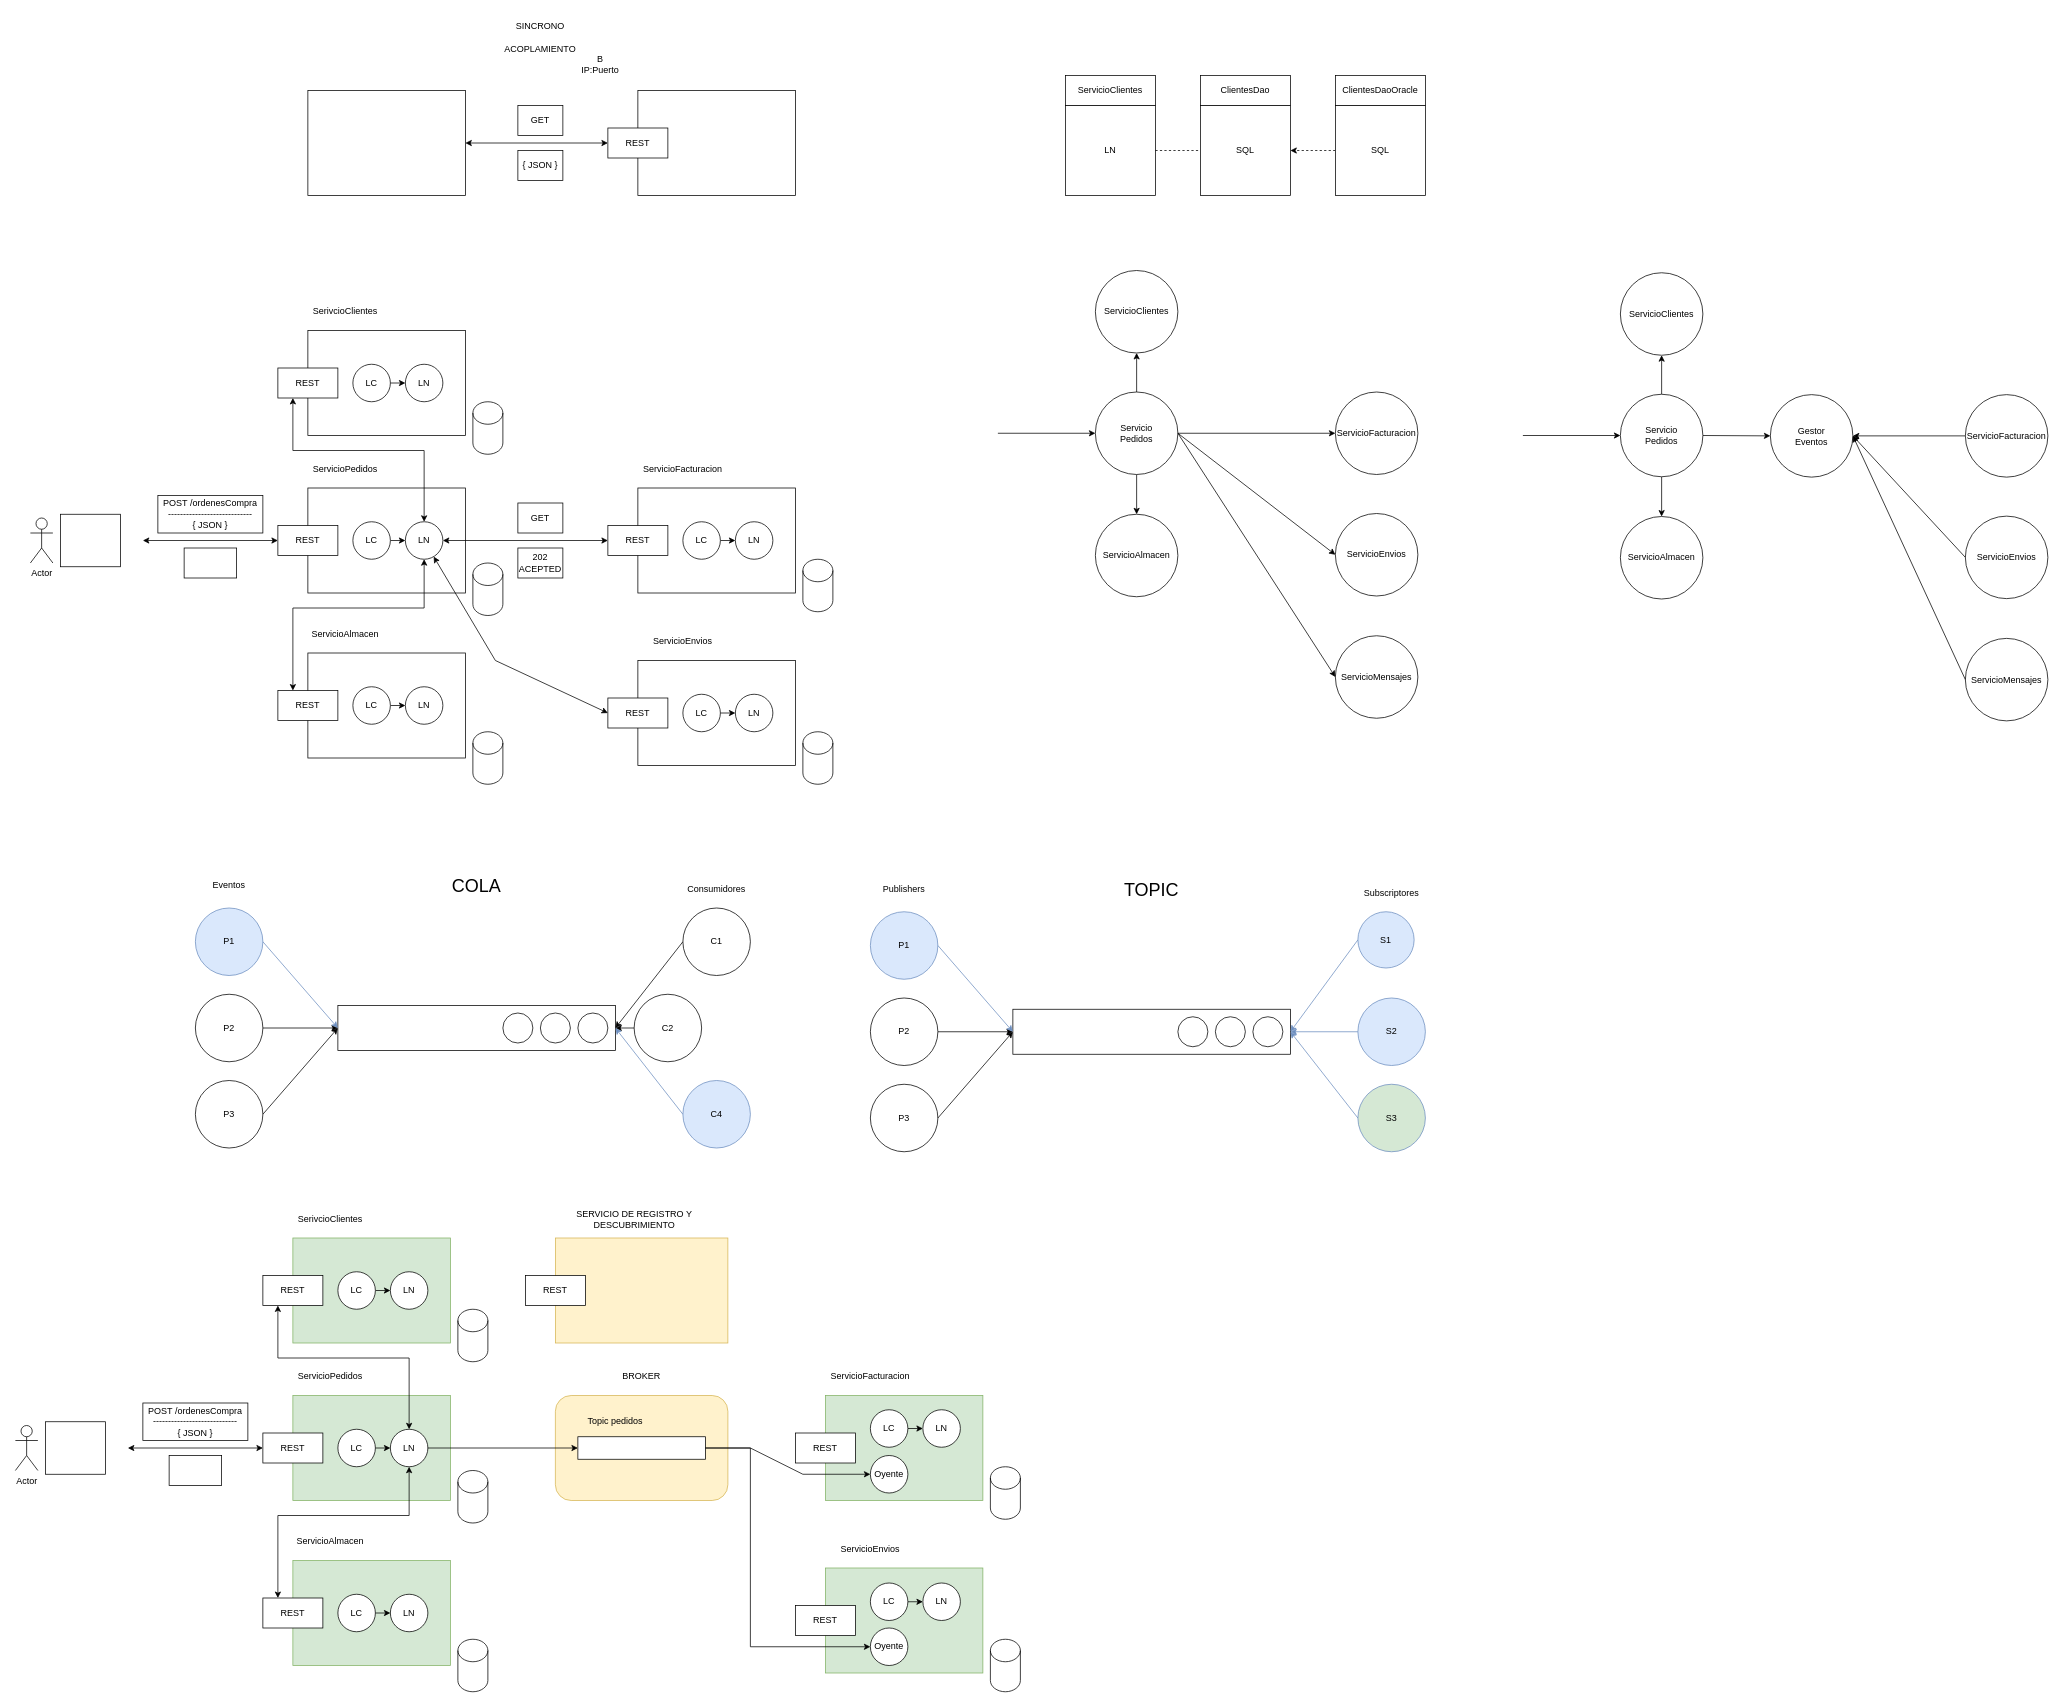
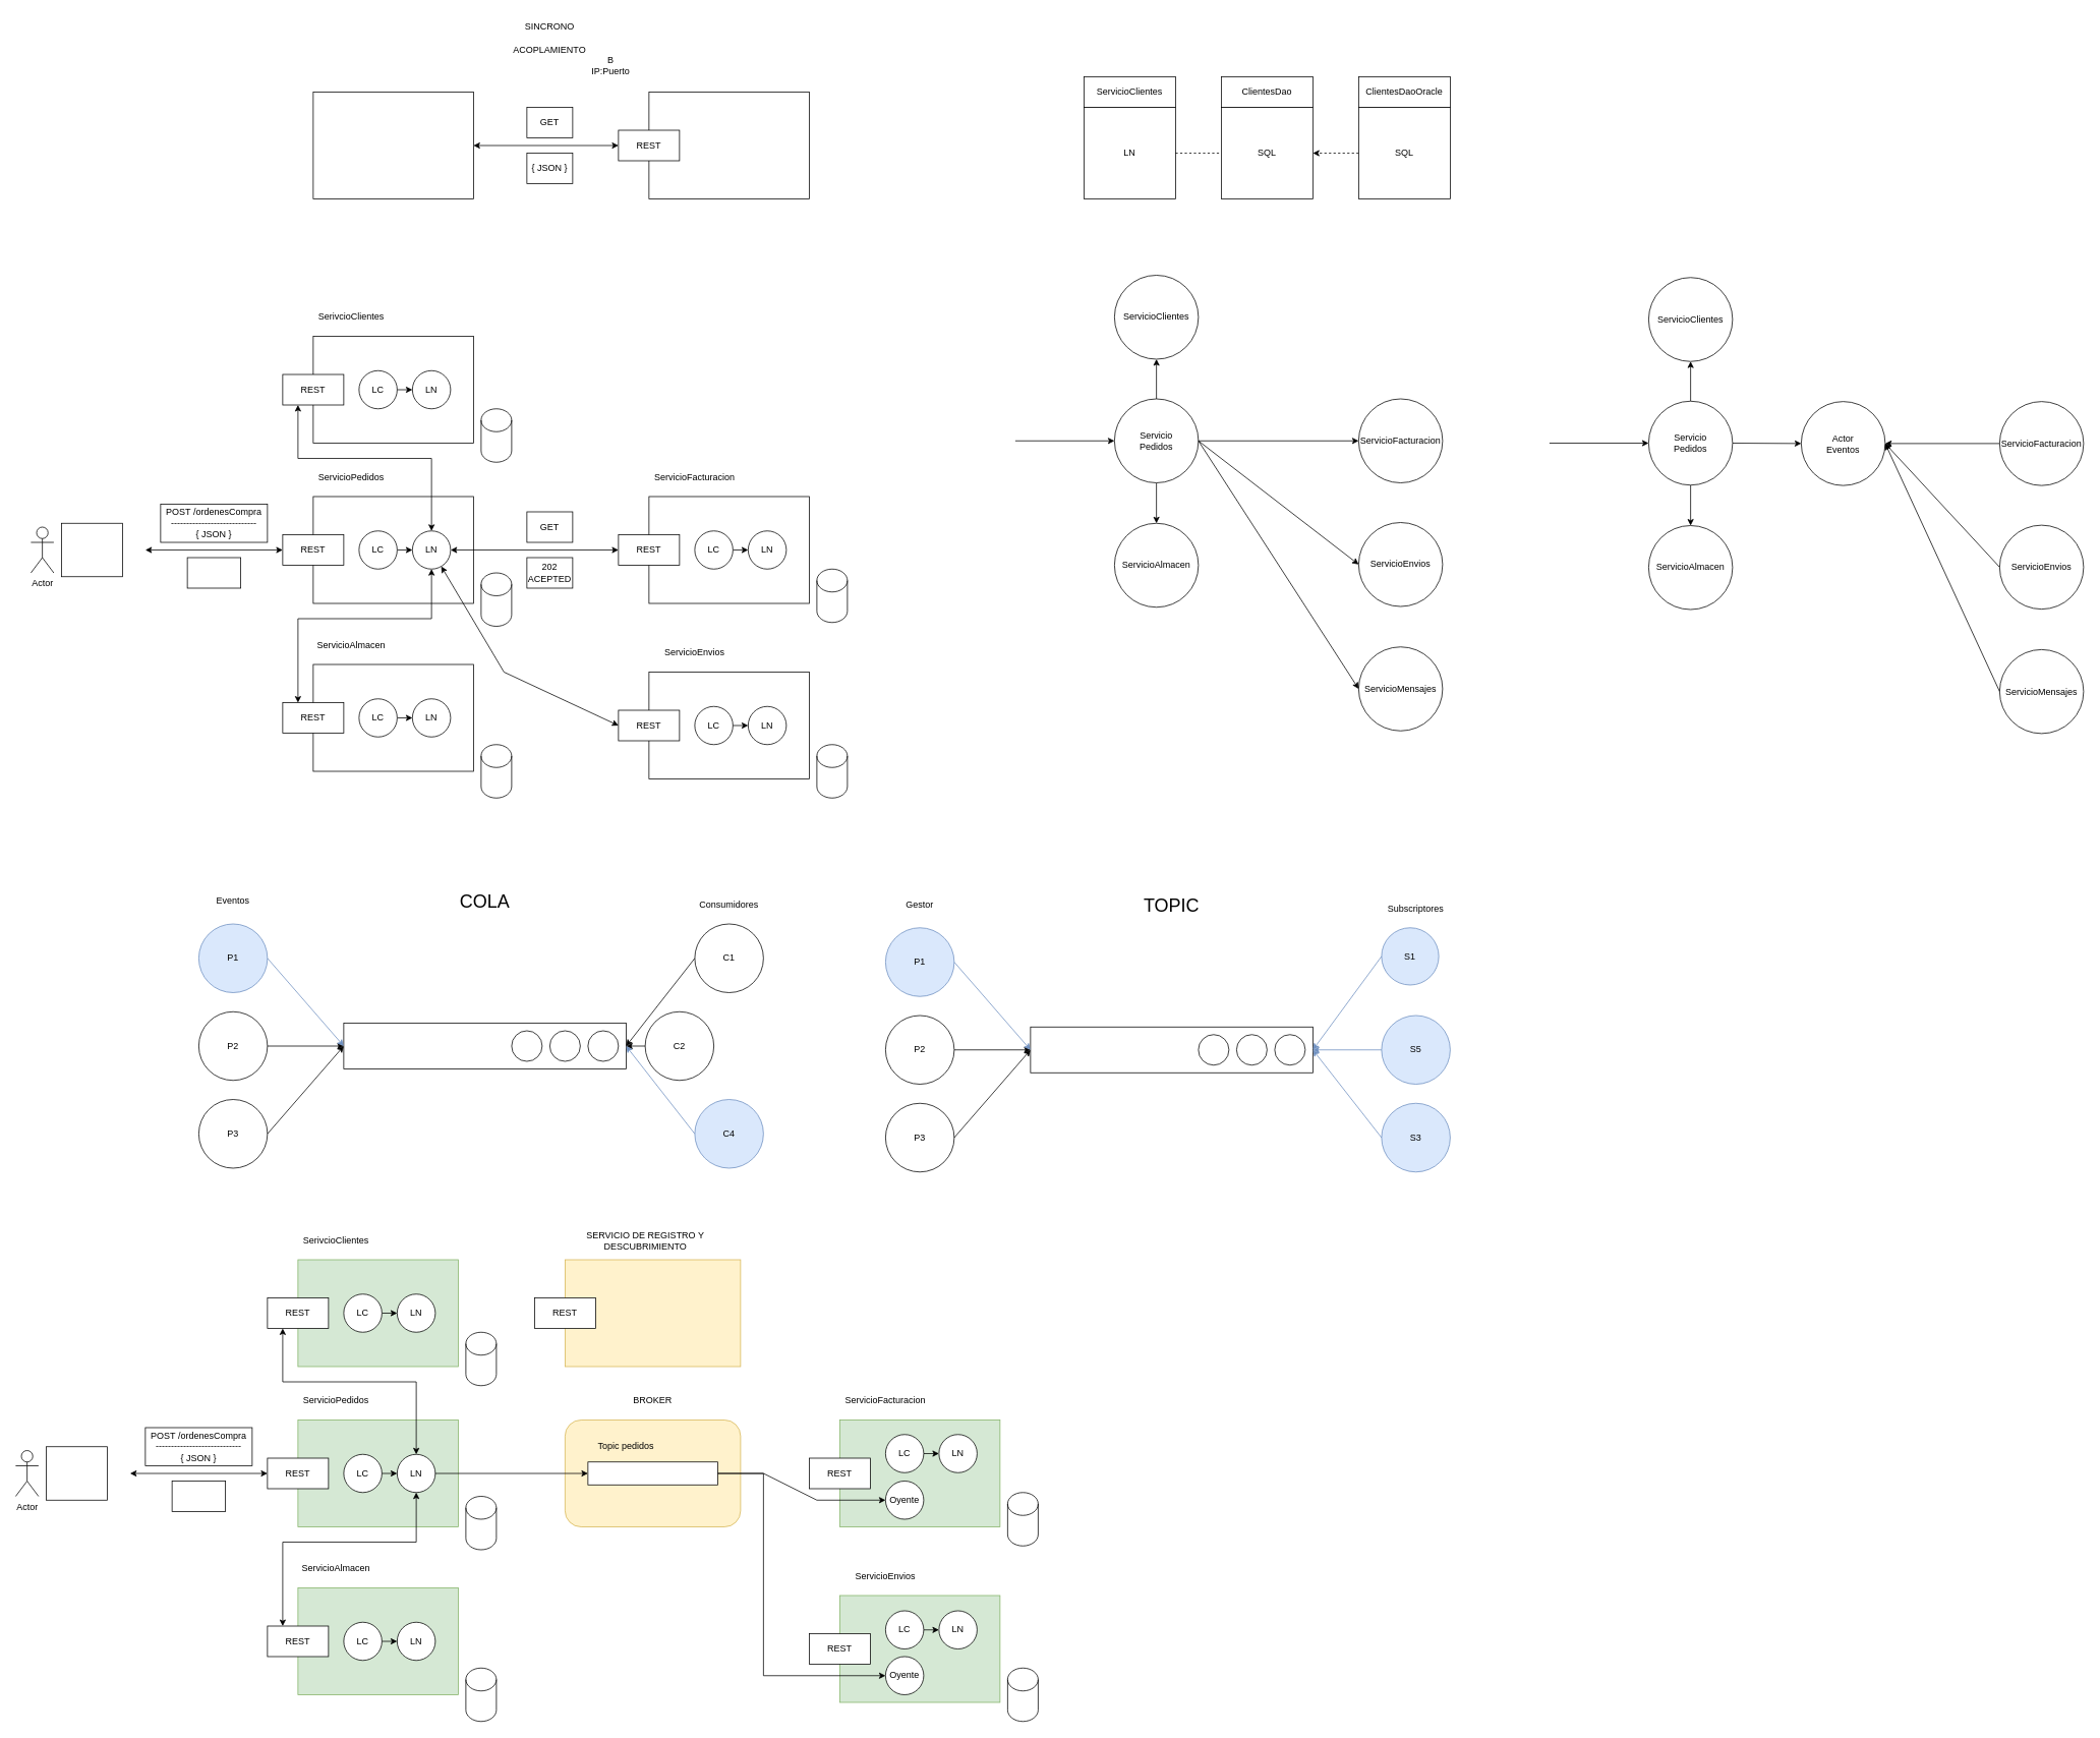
- <mxCell id="88" value="Gestor&lt;br&gt;Eventos" style="ellipse;whiteSpace=wrap;html=1;aspect=fixed;" vertex="1" parent="1"><mxGeometry x="2360" y="525.5" width="110" height="110" as="geometry" /></mxCell>
+ <mxCell id="88" value="Actor&lt;br&gt;Eventos" style="ellipse;whiteSpace=wrap;html=1;aspect=fixed;" vertex="1" parent="1"><mxGeometry x="2360" y="525.5" width="110" height="110" as="geometry" /></mxCell>
- <mxCell id="119" value="Publishers" style="text;html=1;strokeColor=none;fillColor=none;align=center;verticalAlign=middle;whiteSpace=wrap;rounded=0;" vertex="1" parent="1"><mxGeometry x="1175" y="1170" width="60" height="30" as="geometry" /></mxCell>
+ <mxCell id="119" value="Gestor" style="text;html=1;strokeColor=none;fillColor=none;align=center;verticalAlign=middle;whiteSpace=wrap;rounded=0;" vertex="1" parent="1"><mxGeometry x="1175" y="1170" width="60" height="30" as="geometry" /></mxCell>
- <mxCell id="123" value="S2" style="ellipse;whiteSpace=wrap;html=1;aspect=fixed;fillColor=#dae8fc;strokeColor=#6c8ebf;" vertex="1" parent="1"><mxGeometry x="1810" y="1330" width="90" height="90" as="geometry" /></mxCell>
+ <mxCell id="123" value="S5" style="ellipse;whiteSpace=wrap;html=1;aspect=fixed;fillColor=#dae8fc;strokeColor=#6c8ebf;" vertex="1" parent="1"><mxGeometry x="1810" y="1330" width="90" height="90" as="geometry" /></mxCell>
- <mxCell id="125" value="S3" style="ellipse;whiteSpace=wrap;html=1;aspect=fixed;fillColor=#d5e8d4;strokeColor=#6c8ebf;" vertex="1" parent="1"><mxGeometry x="1810" y="1445" width="90" height="90" as="geometry" /></mxCell>
+ <mxCell id="125" value="S3" style="ellipse;whiteSpace=wrap;html=1;aspect=fixed;fillColor=#dae8fc;strokeColor=#6c8ebf;" vertex="1" parent="1"><mxGeometry x="1810" y="1445" width="90" height="90" as="geometry" /></mxCell>
